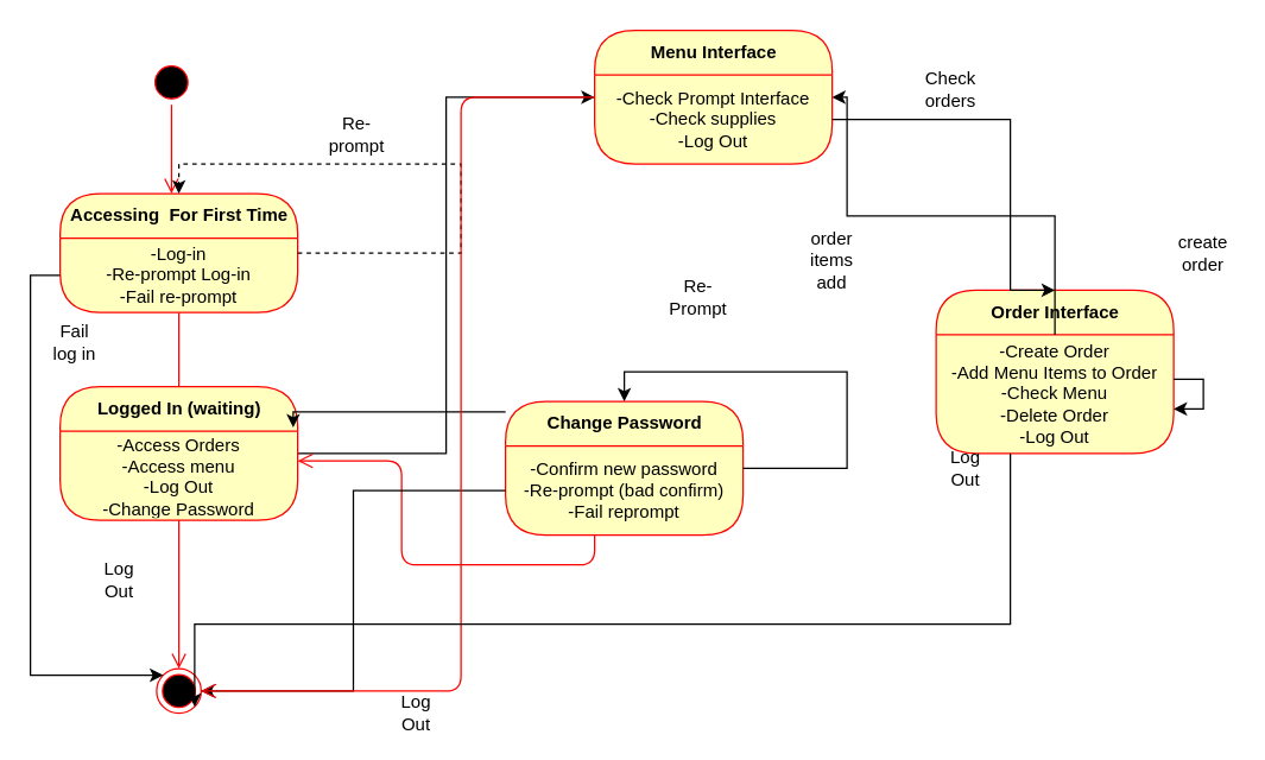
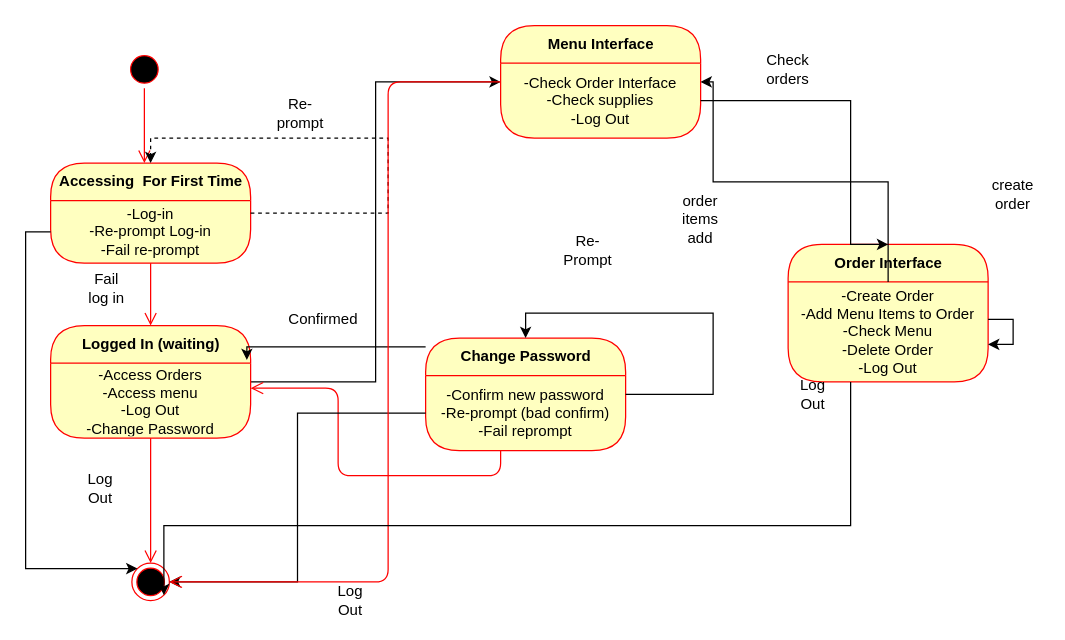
- <mxCell id="35" value="Check orders" style="text;html=1;strokeColor=none;fillColor=none;align=center;verticalAlign=middle;whiteSpace=wrap;rounded=0;" vertex="1" parent="1"><mxGeometry x="620" y="50" width="40" height="20" as="geometry" /></mxCell>
+ <mxCell id="35" value="Check orders" style="text;html=1;strokeColor=none;fillColor=none;align=center;verticalAlign=middle;whiteSpace=wrap;rounded=0;" vertex="1" parent="1"><mxGeometry x="610" y="45" width="40" height="20" as="geometry" /></mxCell>
- <mxCell id="27" value="-Check Prompt Interface&lt;br&gt;-Check supplies&lt;br&gt;-Log Out&lt;br&gt;" style="text;html=1;strokeColor=none;fillColor=none;align=center;verticalAlign=middle;spacingLeft=4;spacingRight=4;whiteSpace=wrap;overflow=hidden;rotatable=0;fontColor=#000000;" vertex="1" parent="26"><mxGeometry y="30" width="160" height="60" as="geometry" /></mxCell>
+ <mxCell id="27" value="-Check Order Interface&lt;br&gt;-Check supplies&lt;br&gt;-Log Out&lt;br&gt;" style="text;html=1;strokeColor=none;fillColor=none;align=center;verticalAlign=middle;spacingLeft=4;spacingRight=4;whiteSpace=wrap;overflow=hidden;rotatable=0;fontColor=#000000;" vertex="1" parent="26"><mxGeometry y="30" width="160" height="60" as="geometry" /></mxCell>
- <mxCell id="36" value="create order" style="text;html=1;strokeColor=none;fillColor=none;align=center;verticalAlign=middle;whiteSpace=wrap;rounded=0;" vertex="1" parent="1"><mxGeometry x="790" y="160" width="40" height="20" as="geometry" /></mxCell>
+ <mxCell id="36" value="create order" style="text;html=1;strokeColor=none;fillColor=none;align=center;verticalAlign=middle;whiteSpace=wrap;rounded=0;" vertex="1" parent="1"><mxGeometry x="790" y="145" width="40" height="20" as="geometry" /></mxCell>
- <mxCell id="25" value="Fail log in" style="text;html=1;strokeColor=none;fillColor=none;align=center;verticalAlign=middle;whiteSpace=wrap;rounded=0;" vertex="1" parent="1"><mxGeometry x="30" y="220" width="40" height="20" as="geometry" /></mxCell>
+ <mxCell id="25" value="Fail log in" style="text;html=1;strokeColor=none;fillColor=none;align=center;verticalAlign=middle;whiteSpace=wrap;rounded=0;" vertex="1" parent="1"><mxGeometry x="65" y="220" width="40" height="20" as="geometry" /></mxCell>
- <mxCell id="7" value="" style="edgeStyle=orthogonalEdgeStyle;html=1;verticalAlign=bottom;endArrow=none;endSize=8;strokeColor=#ff0000;entryX=0.5;entryY=0;entryDx=0;entryDy=0;" edge="1" source="4" parent="1" target="9"><mxGeometry relative="1" as="geometry"><mxPoint x="120" y="250" as="targetPoint" /></mxGeometry></mxCell>
+ <mxCell id="7" value="" style="edgeStyle=orthogonalEdgeStyle;html=1;verticalAlign=bottom;endArrow=open;endSize=8;strokeColor=#ff0000;entryX=0.5;entryY=0;entryDx=0;entryDy=0;" edge="1" source="4" parent="1" target="9"><mxGeometry relative="1" as="geometry"><mxPoint x="120" y="250" as="targetPoint" /></mxGeometry></mxCell>
+ <mxCell id="21" value="Confirmed&amp;nbsp;" style="text;html=1;strokeColor=none;fillColor=none;align=center;verticalAlign=middle;whiteSpace=wrap;rounded=0;" vertex="1" parent="1"><mxGeometry x="240" y="245" width="40" height="20" as="geometry" /></mxCell>
